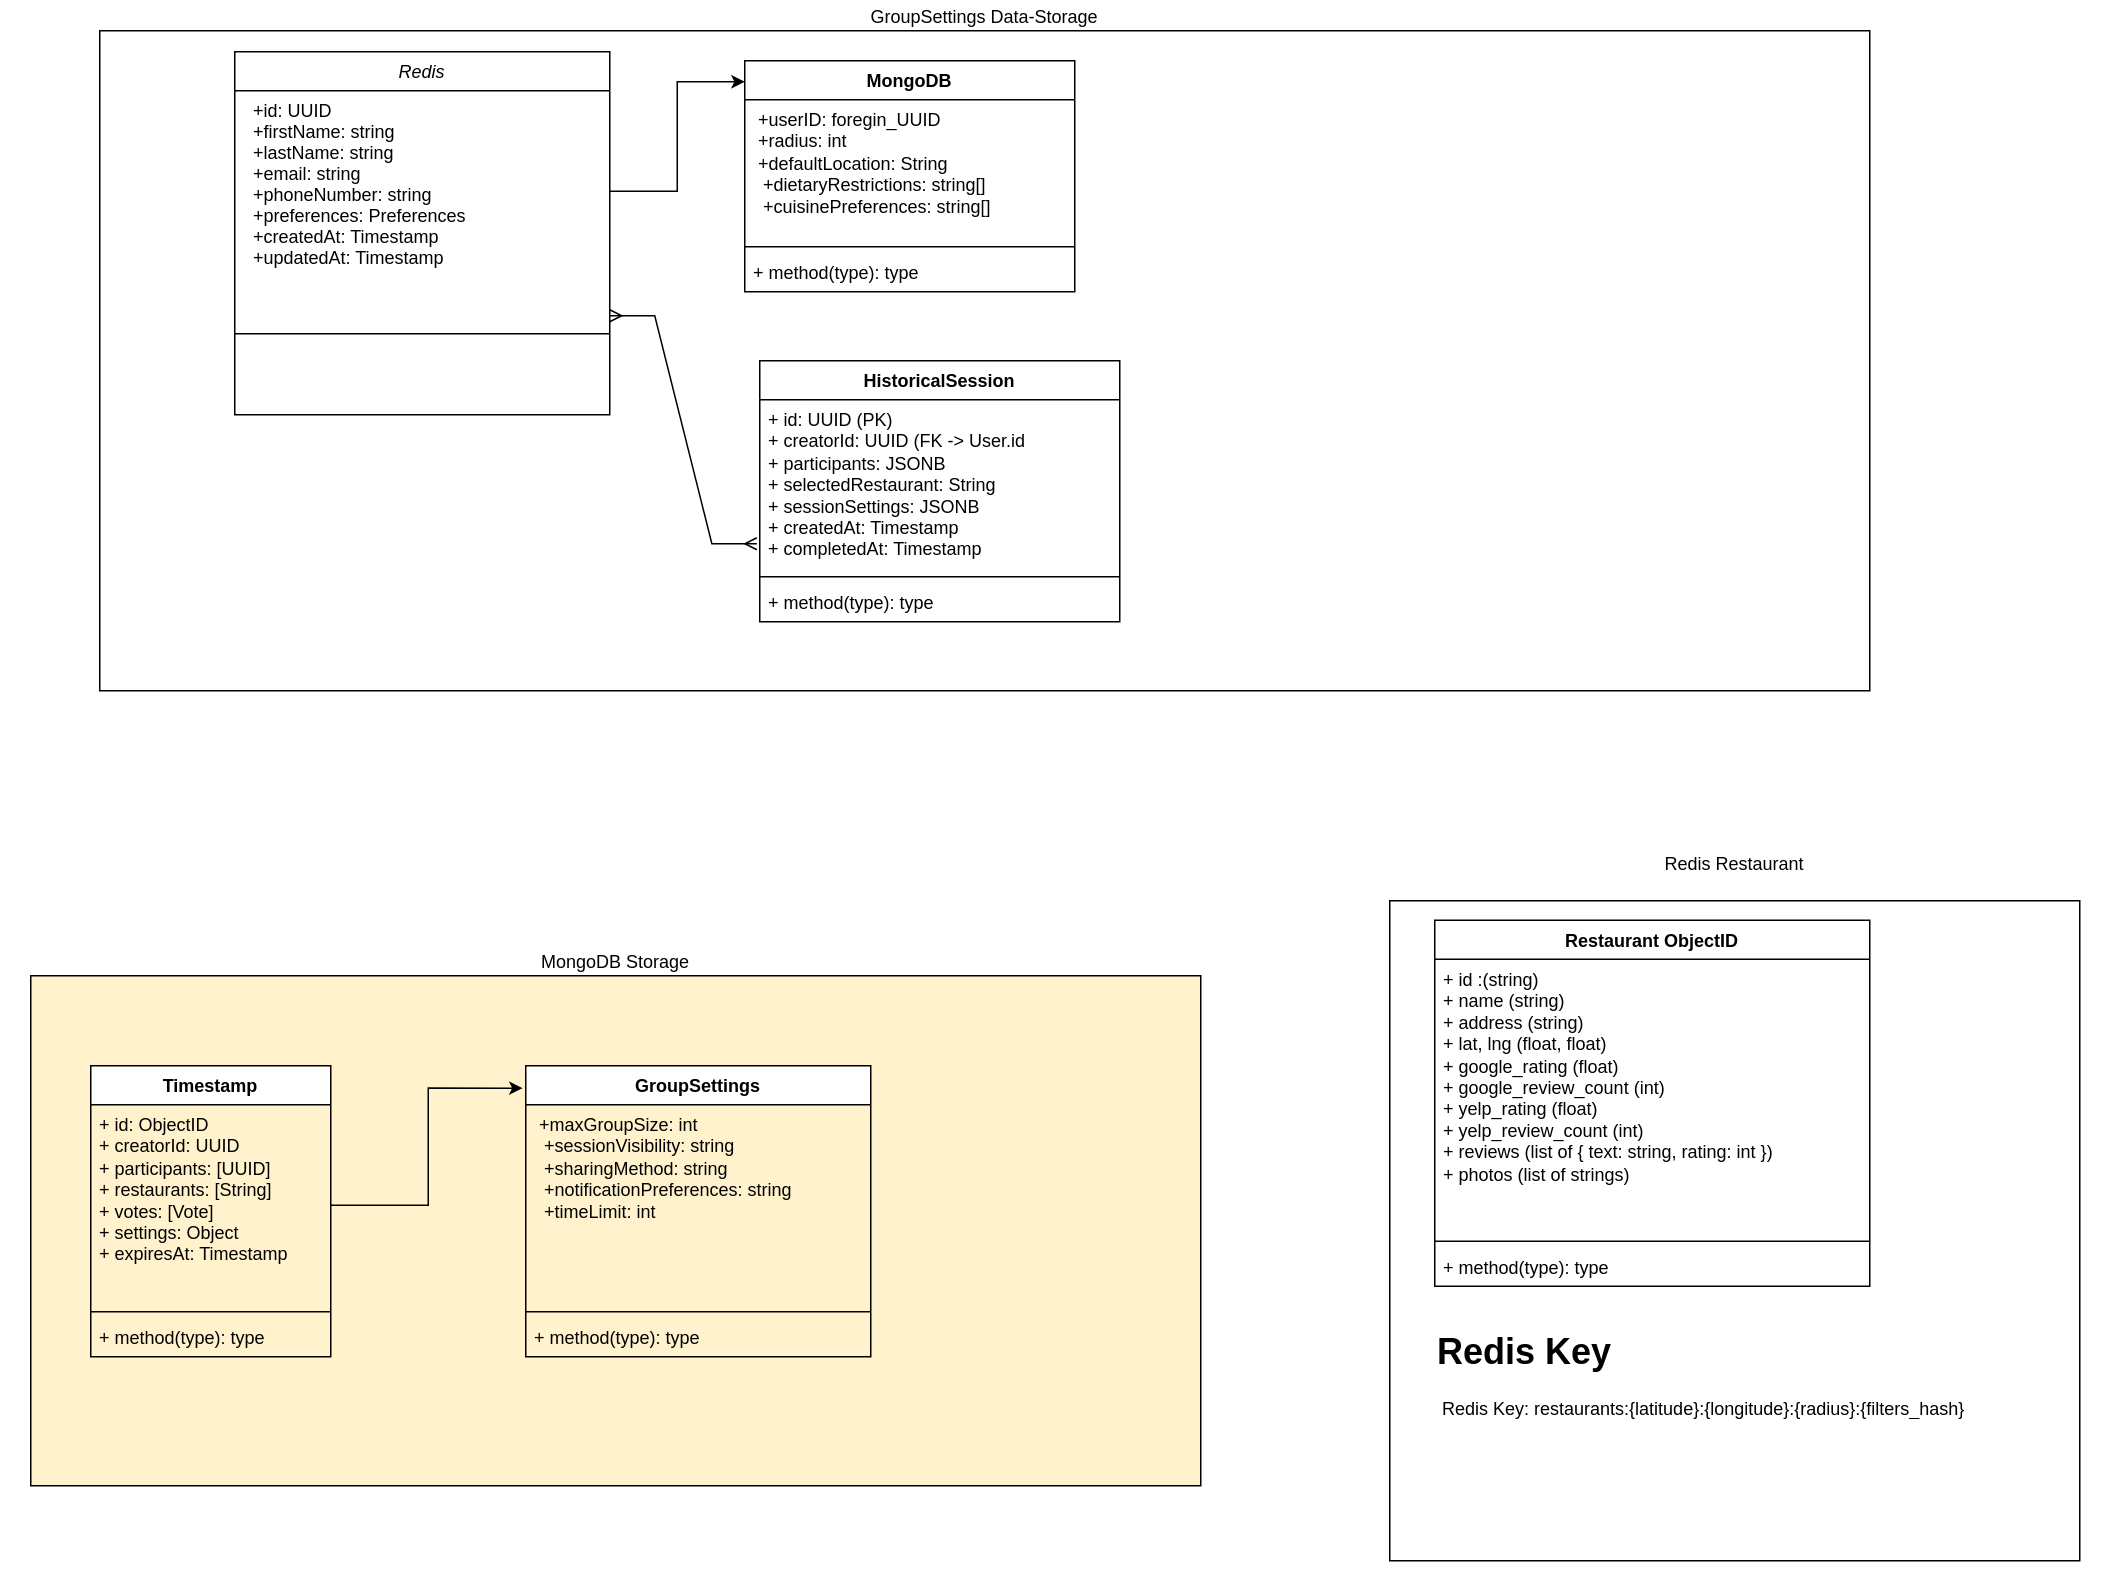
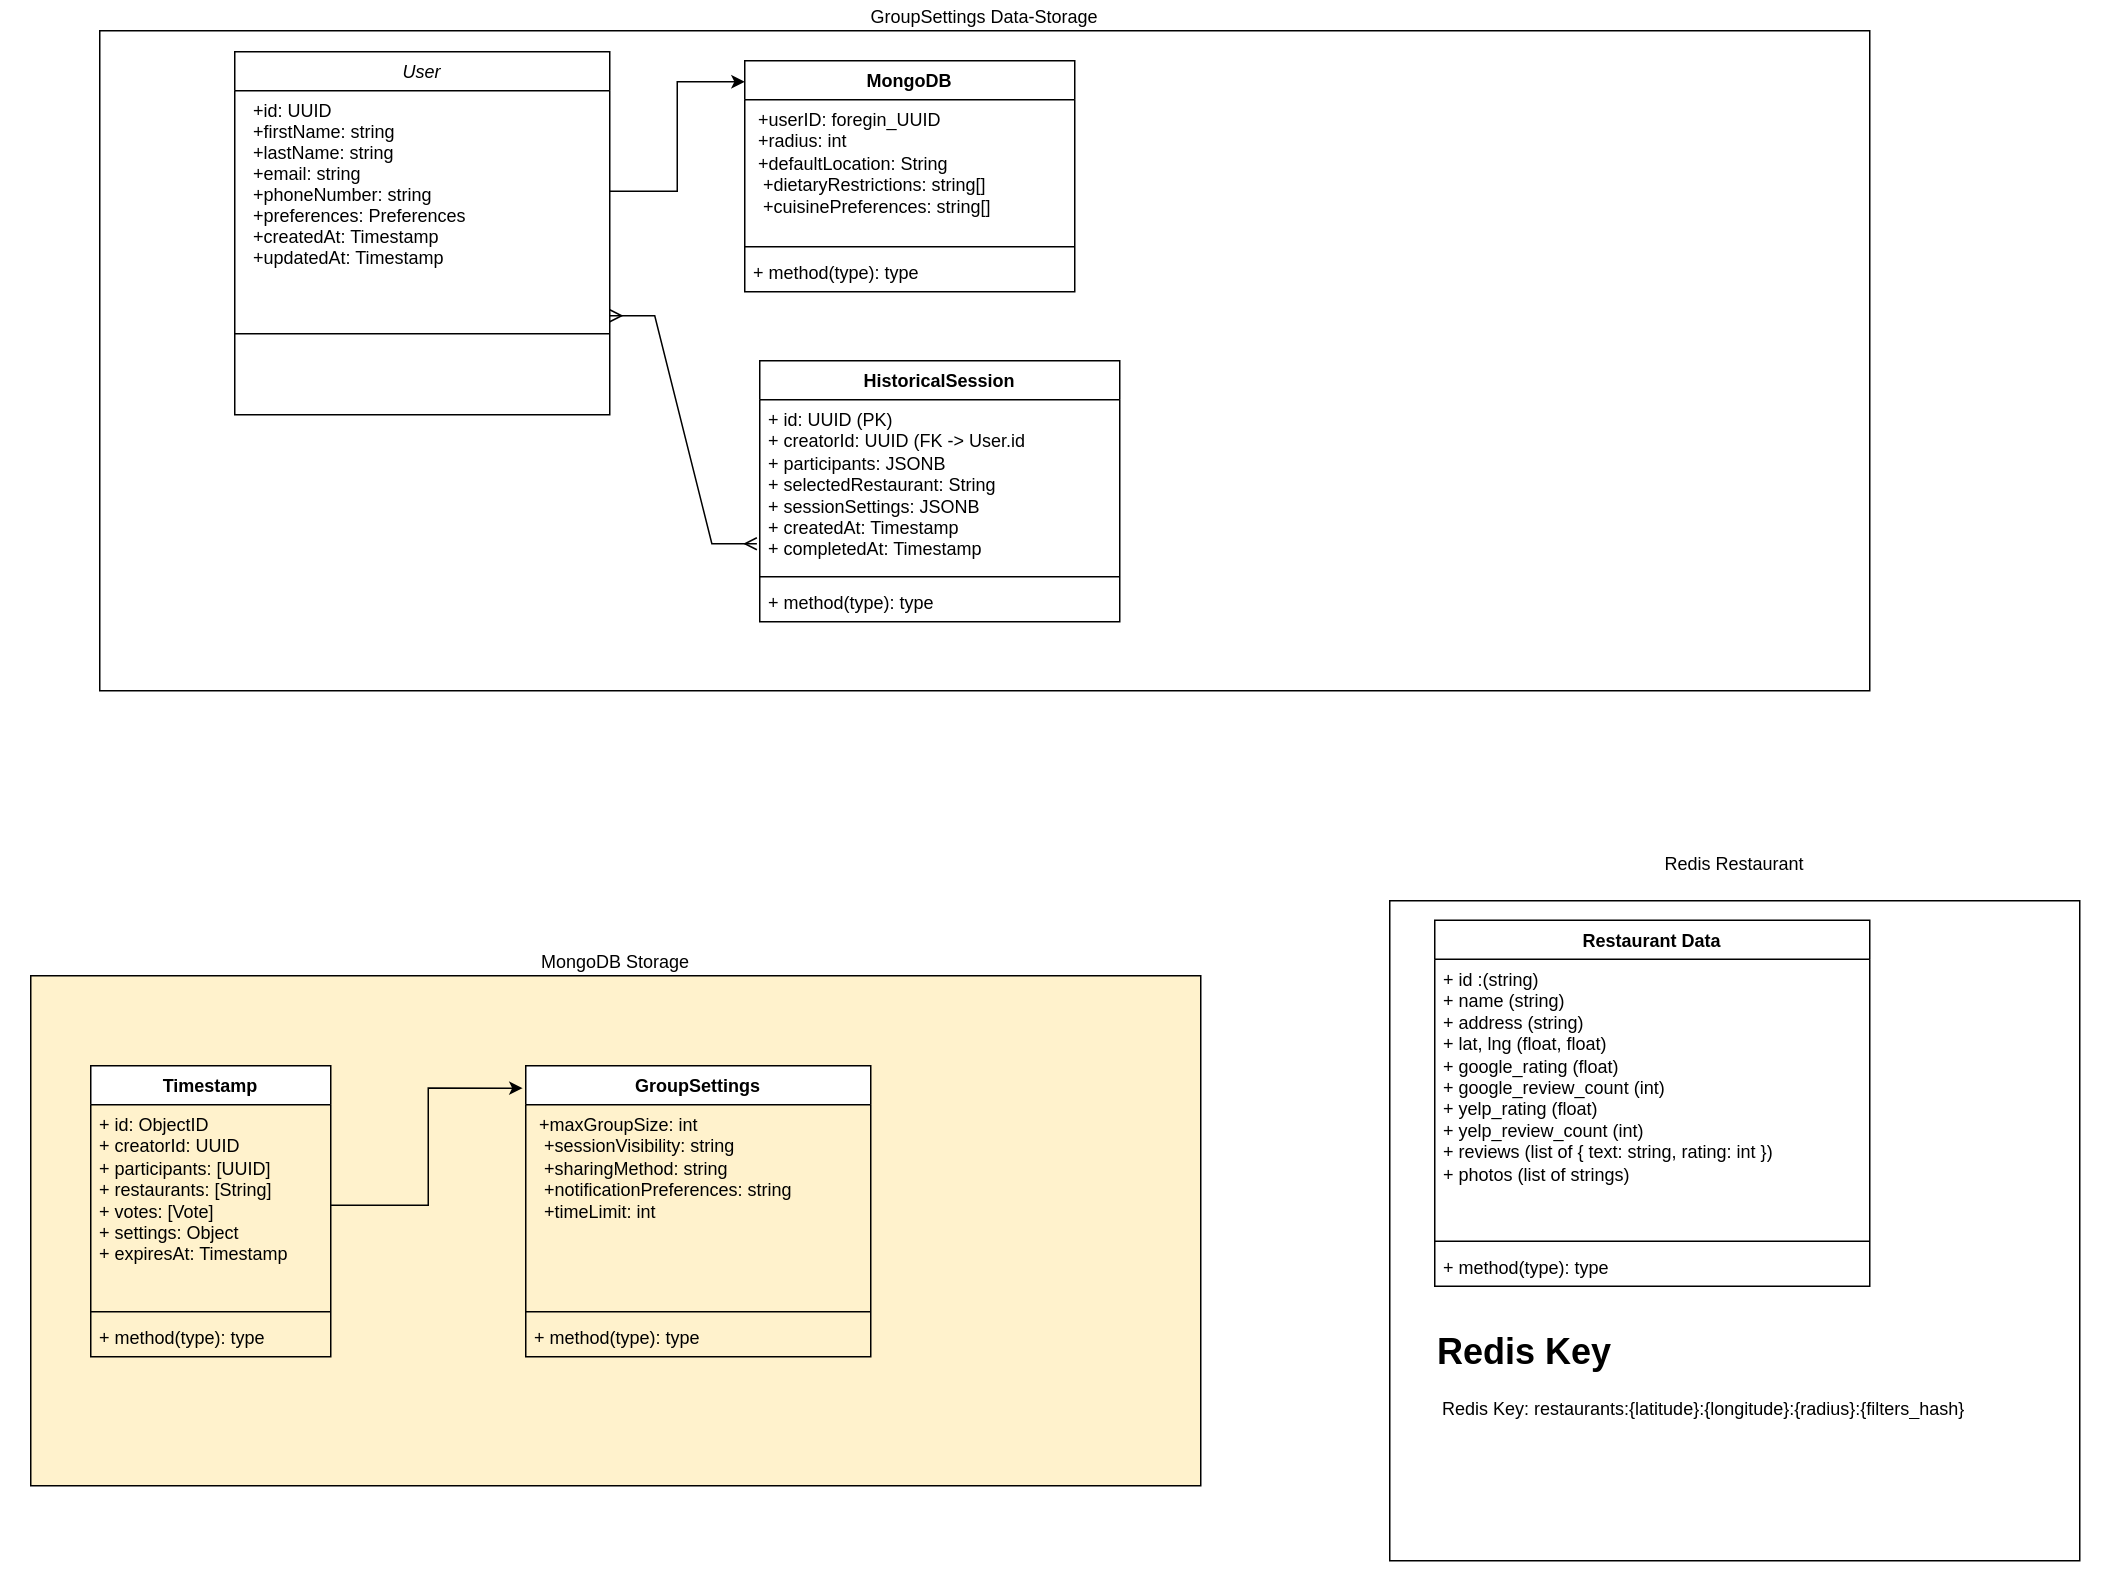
- <mxCell id="4" value="Redis" style="swimlane;fontStyle=2;align=center;verticalAlign=top;childLayout=stackLayout;horizontal=1;startSize=26;horizontalStack=0;resizeParent=1;resizeLast=0;collapsible=1;marginBottom=0;rounded=0;shadow=0;strokeWidth=1;" parent="2" vertex="1"><mxGeometry x="90" y="14" width="250" height="242" as="geometry"><mxRectangle x="230" y="140" width="160" height="26" as="alternateBounds" /></mxGeometry></mxCell>
+ <mxCell id="4" value="User" style="swimlane;fontStyle=2;align=center;verticalAlign=top;childLayout=stackLayout;horizontal=1;startSize=26;horizontalStack=0;resizeParent=1;resizeLast=0;collapsible=1;marginBottom=0;rounded=0;shadow=0;strokeWidth=1;" parent="2" vertex="1"><mxGeometry x="90" y="14" width="250" height="242" as="geometry"><mxRectangle x="230" y="140" width="160" height="26" as="alternateBounds" /></mxGeometry></mxCell>
- <mxCell id="30" value="&lt;div&gt;Restaurant ObjectID&lt;/div&gt;&lt;div&gt;&lt;br&gt;&lt;/div&gt;" style="swimlane;fontStyle=1;align=center;verticalAlign=top;childLayout=stackLayout;horizontal=1;startSize=26;horizontalStack=0;resizeParent=1;resizeParentMax=0;resizeLast=0;collapsible=1;marginBottom=0;whiteSpace=wrap;html=1;" parent="28" vertex="1"><mxGeometry x="30" y="13" width="290" height="244" as="geometry" /></mxCell>
+ <mxCell id="30" value="&lt;div&gt;Restaurant Data&lt;/div&gt;&lt;div&gt;&lt;br&gt;&lt;/div&gt;" style="swimlane;fontStyle=1;align=center;verticalAlign=top;childLayout=stackLayout;horizontal=1;startSize=26;horizontalStack=0;resizeParent=1;resizeParentMax=0;resizeLast=0;collapsible=1;marginBottom=0;whiteSpace=wrap;html=1;" parent="28" vertex="1"><mxGeometry x="30" y="13" width="290" height="244" as="geometry" /></mxCell>
